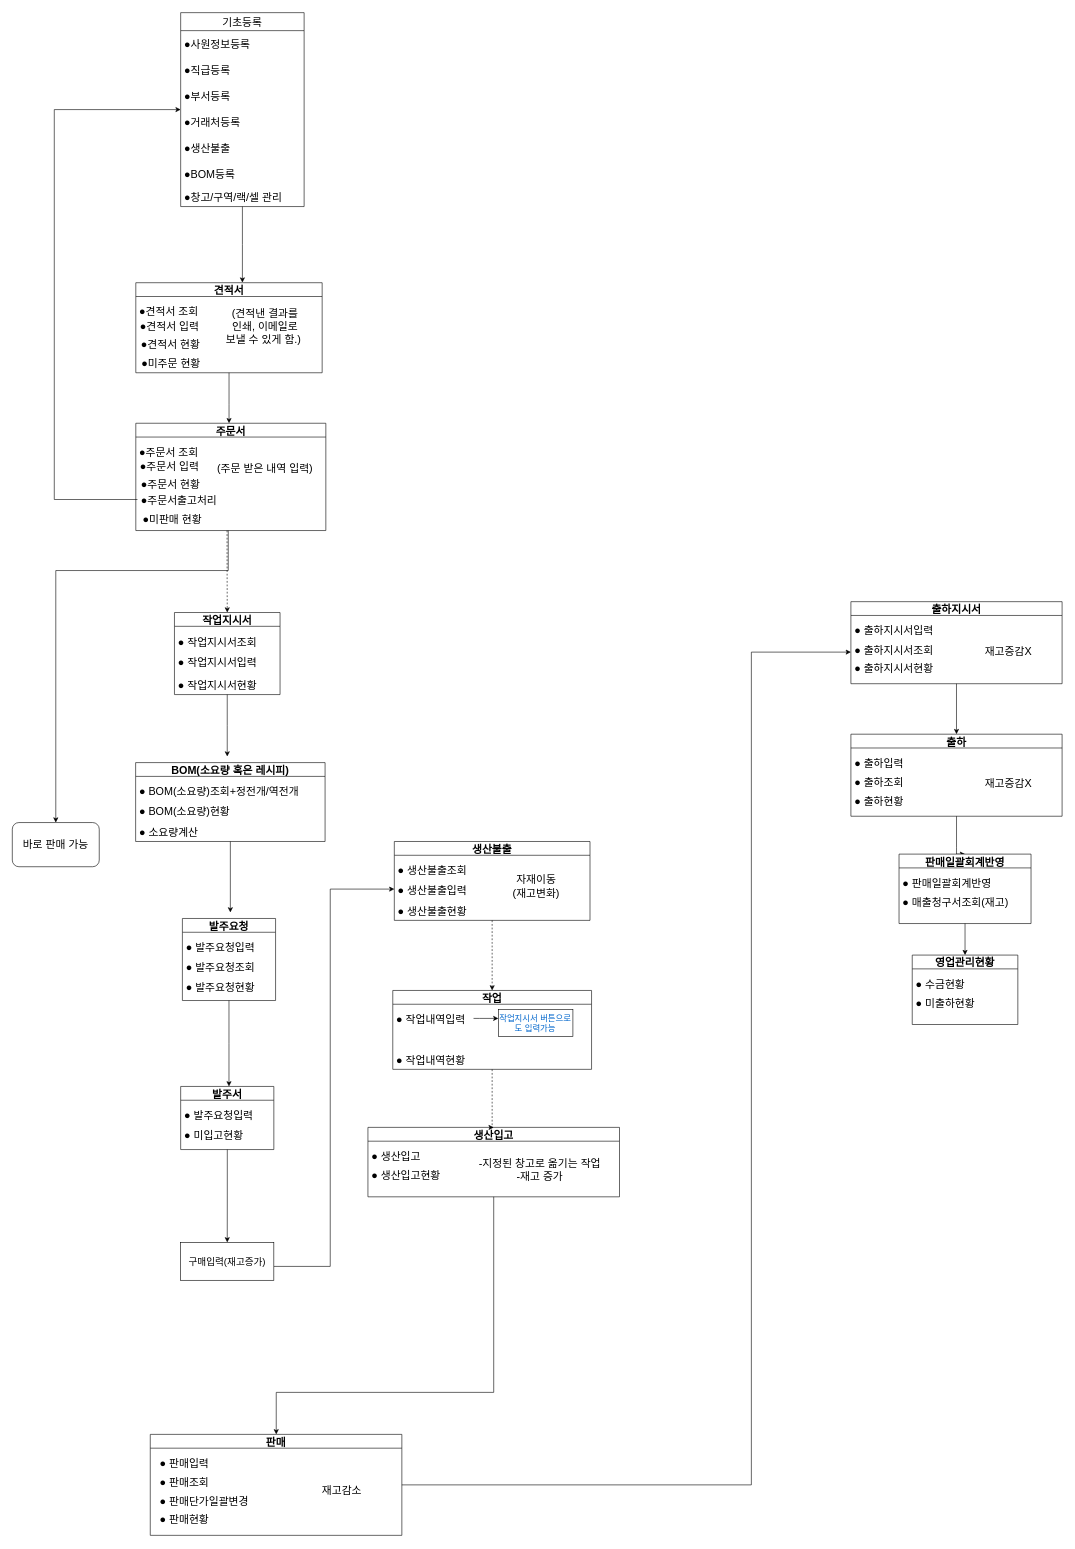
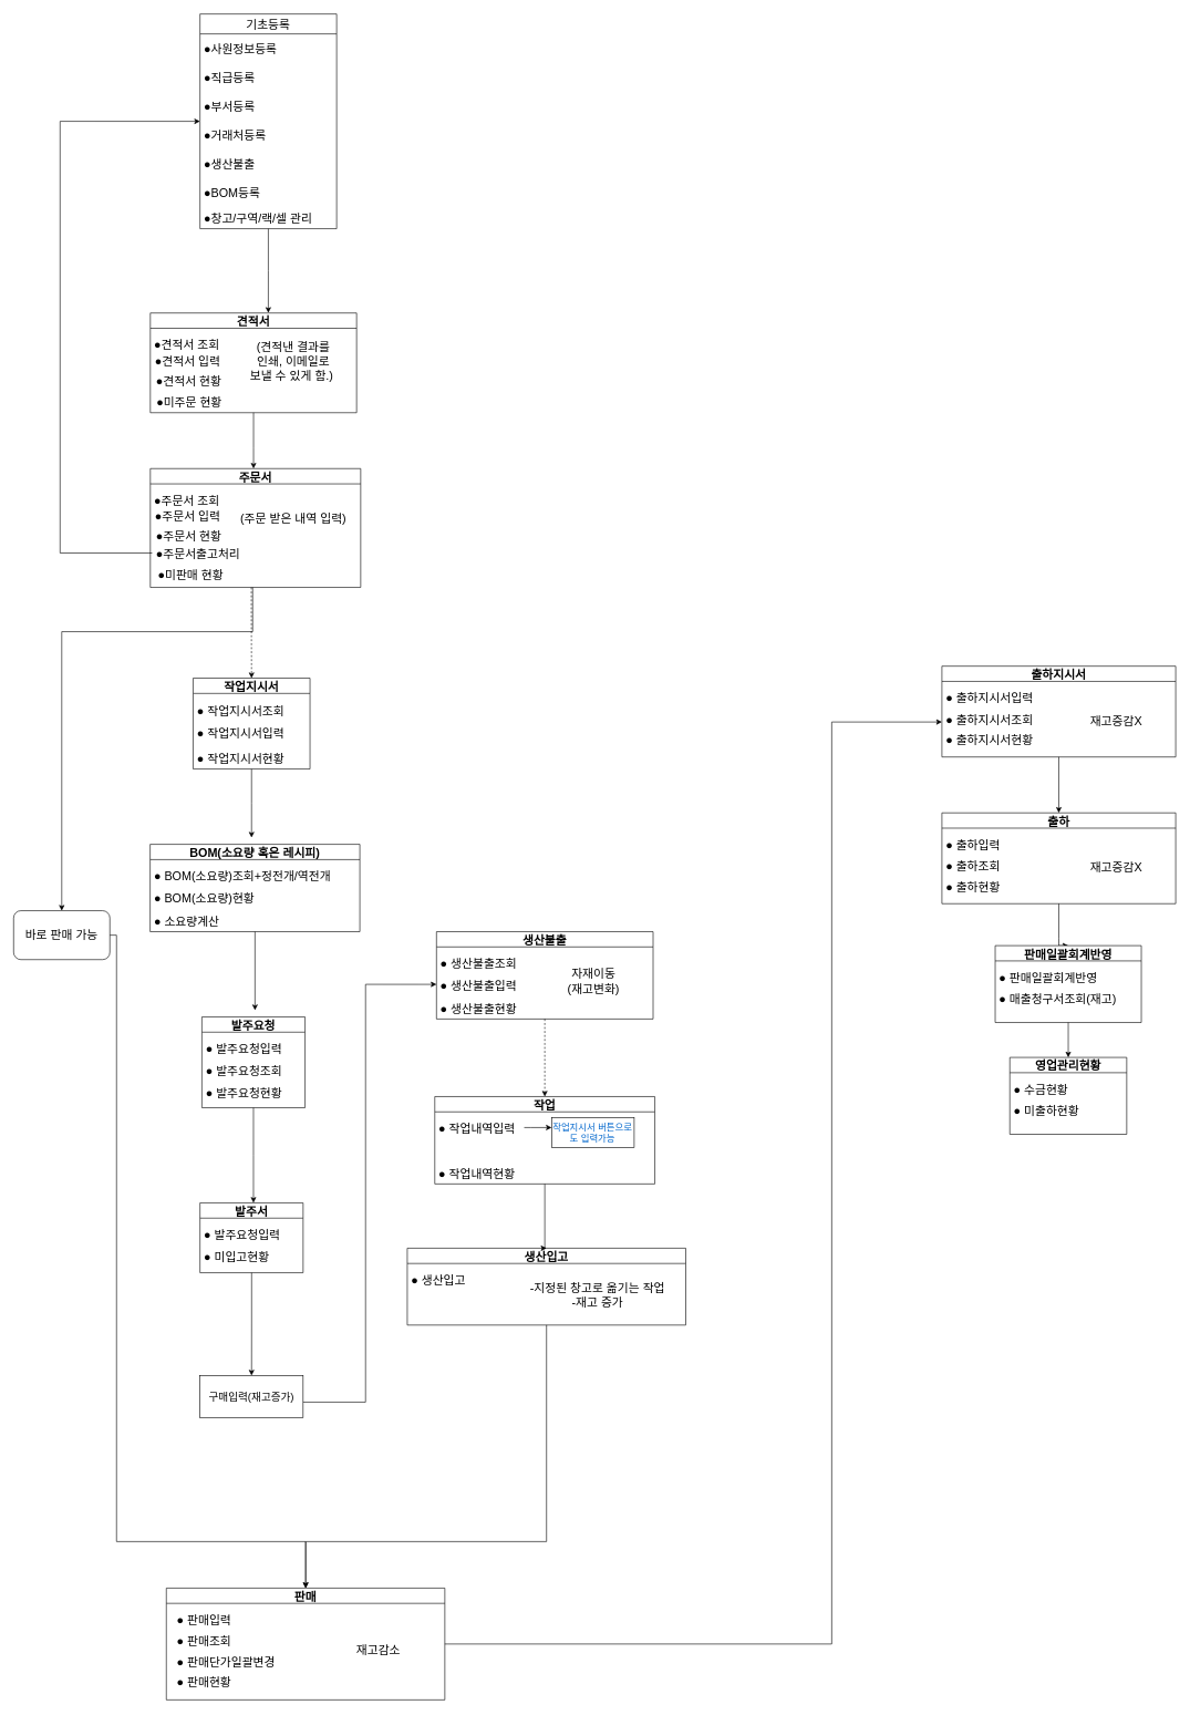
- <mxCell id="57" value="" style="edgeStyle=orthogonalEdgeStyle;rounded=0;orthogonalLoop=1;jettySize=auto;html=1;fontSize=14;fontColor=#0066CC;entryX=0.5;entryY=0;entryDx=0;entryDy=0;dashed=1;" parent="1" source="52" target="44" edge="1"><mxGeometry relative="1" as="geometry"><mxPoint x="822.515" y="1727.812" as="targetPoint" /><Array as="points"><mxPoint x="820" y="1878" /></Array></mxGeometry></mxCell>
+ <mxCell id="57" value="" style="edgeStyle=orthogonalEdgeStyle;rounded=0;orthogonalLoop=1;jettySize=auto;html=1;fontSize=14;fontColor=#0066CC;entryX=0.5;entryY=0;entryDx=0;entryDy=0;" parent="1" source="52" target="44" edge="1"><mxGeometry relative="1" as="geometry"><mxPoint x="822.515" y="1727.812" as="targetPoint" /><Array as="points"><mxPoint x="820" y="1878" /></Array></mxGeometry></mxCell>
- <mxCell id="46" value="● 생산입고현황" style="text;strokeColor=none;fillColor=none;align=left;verticalAlign=middle;spacingLeft=4;spacingRight=4;overflow=hidden;points=[[0,0.5],[1,0.5]];portConstraint=eastwest;rotatable=0;fontSize=18;container=0;" parent="43" vertex="1"><mxGeometry y="64.051" width="165.68" height="30.637" as="geometry" /></mxCell>
+ <mxCell id="15" style="edgeStyle=orthogonalEdgeStyle;rounded=0;orthogonalLoop=1;jettySize=auto;html=1;exitX=1;exitY=0.5;exitDx=0;exitDy=0;entryX=0.5;entryY=0;entryDx=0;entryDy=0;fontSize=14;fontColor=#0066CC;" parent="1" source="4" target="28" edge="1"><mxGeometry relative="1" as="geometry"><Array as="points"><mxPoint x="175" y="1407" /><mxPoint x="175" y="2320" /><mxPoint x="460" y="2320" /></Array></mxGeometry></mxCell>
